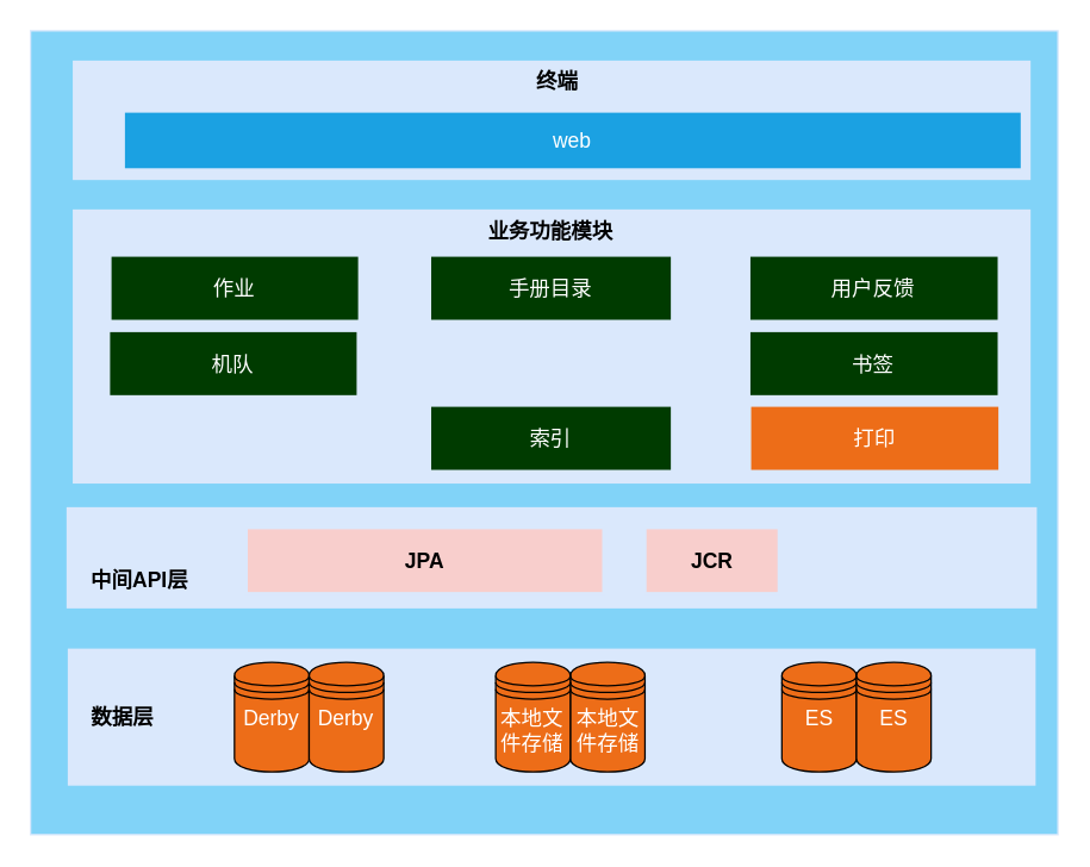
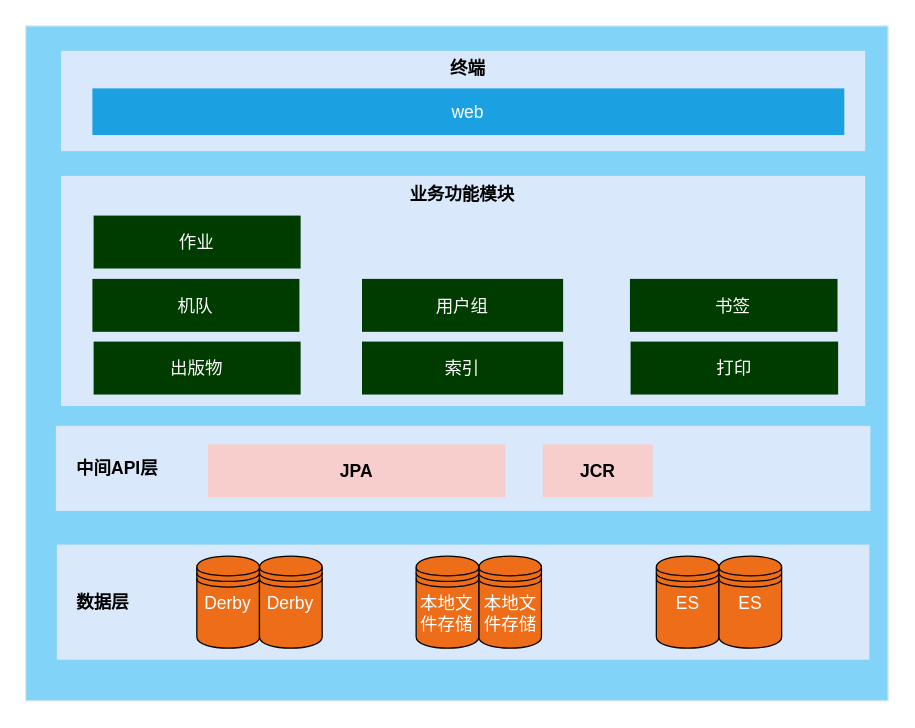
- <mxCell id="7" value="web" style="rounded=0;whiteSpace=wrap;html=1;strokeWidth=2;fillColor=#1ba1e2;fontSize=14;fontColor=#ffffff;strokeColor=none;" vertex="1" parent="1"><mxGeometry x="83.42" y="75" width="601.52" height="37.33" as="geometry" /></mxCell>
+ <mxCell id="7" value="web" style="rounded=0;whiteSpace=wrap;html=1;strokeWidth=2;fillColor=#1ba1e2;fontSize=14;fontColor=#ffffff;strokeColor=none;" vertex="1" parent="1"><mxGeometry x="73.42" y="70" width="601.52" height="37.33" as="geometry" /></mxCell>
- <mxCell id="26" value="手册目录" style="rounded=0;whiteSpace=wrap;html=1;dashed=1;strokeWidth=2;fillColor=#003B00;fontSize=14;fontColor=#FFFFFF;strokeColor=none;" vertex="1" parent="25"><mxGeometry width="160.9" height="42.35" as="geometry" /></mxCell>
- <mxCell id="22" value="用户反馈" style="rounded=0;whiteSpace=wrap;html=1;dashed=1;strokeWidth=2;fillColor=#003B00;fontSize=14;fontColor=#FFFFFF;strokeColor=none;" vertex="1" parent="21"><mxGeometry width="166.052" height="42.35" as="geometry" /></mxCell>
+ <mxCell id="27" value="用户组" style="rounded=0;whiteSpace=wrap;html=1;dashed=1;strokeWidth=2;fillColor=#003B00;fontSize=14;fontColor=#FFFFFF;strokeColor=none;" vertex="1" parent="25"><mxGeometry y="50.635" width="160.9" height="42.35" as="geometry" /></mxCell>
+ <mxCell id="32" value="出版物" style="rounded=0;whiteSpace=wrap;html=1;dashed=1;strokeWidth=2;fillColor=#003B00;fontSize=14;fontColor=#FFFFFF;strokeColor=none;" vertex="1" parent="29"><mxGeometry x="0.974" y="100.81" width="165.606" height="42.35" as="geometry" /></mxCell>
- <mxCell id="24" value="打印" style="rounded=0;whiteSpace=wrap;html=1;dashed=1;strokeWidth=2;fillColor=#ed6d18;fontSize=14;fontColor=#FFFFFF;strokeColor=none;" vertex="1" parent="21"><mxGeometry x="0.488" y="100.81" width="166.052" height="42.35" as="geometry" /></mxCell>
+ <mxCell id="24" value="打印" style="rounded=0;whiteSpace=wrap;html=1;dashed=1;strokeWidth=2;fillColor=#003B00;fontSize=14;fontColor=#FFFFFF;strokeColor=none;" vertex="1" parent="21"><mxGeometry x="0.488" y="100.81" width="166.052" height="42.35" as="geometry" /></mxCell>
- <mxCell id="16" value="&lt;font style=&quot;font-size: 14px;&quot;&gt;&lt;b&gt;中间API层&lt;/b&gt;&lt;/font&gt;" style="text;html=1;align=center;verticalAlign=middle;resizable=0;points=[];autosize=1;strokeColor=none;fillColor=none;" vertex="1" parent="1"><mxGeometry x="48.354" y="374.003" width="90" height="30" as="geometry" /></mxCell>
+ <mxCell id="16" value="&lt;font style=&quot;font-size: 14px;&quot;&gt;&lt;b&gt;中间API层&lt;/b&gt;&lt;/font&gt;" style="text;html=1;align=center;verticalAlign=middle;resizable=0;points=[];autosize=1;strokeColor=none;fillColor=none;" vertex="1" parent="1"><mxGeometry x="48.354" y="359.003" width="90" height="30" as="geometry" /></mxCell>
